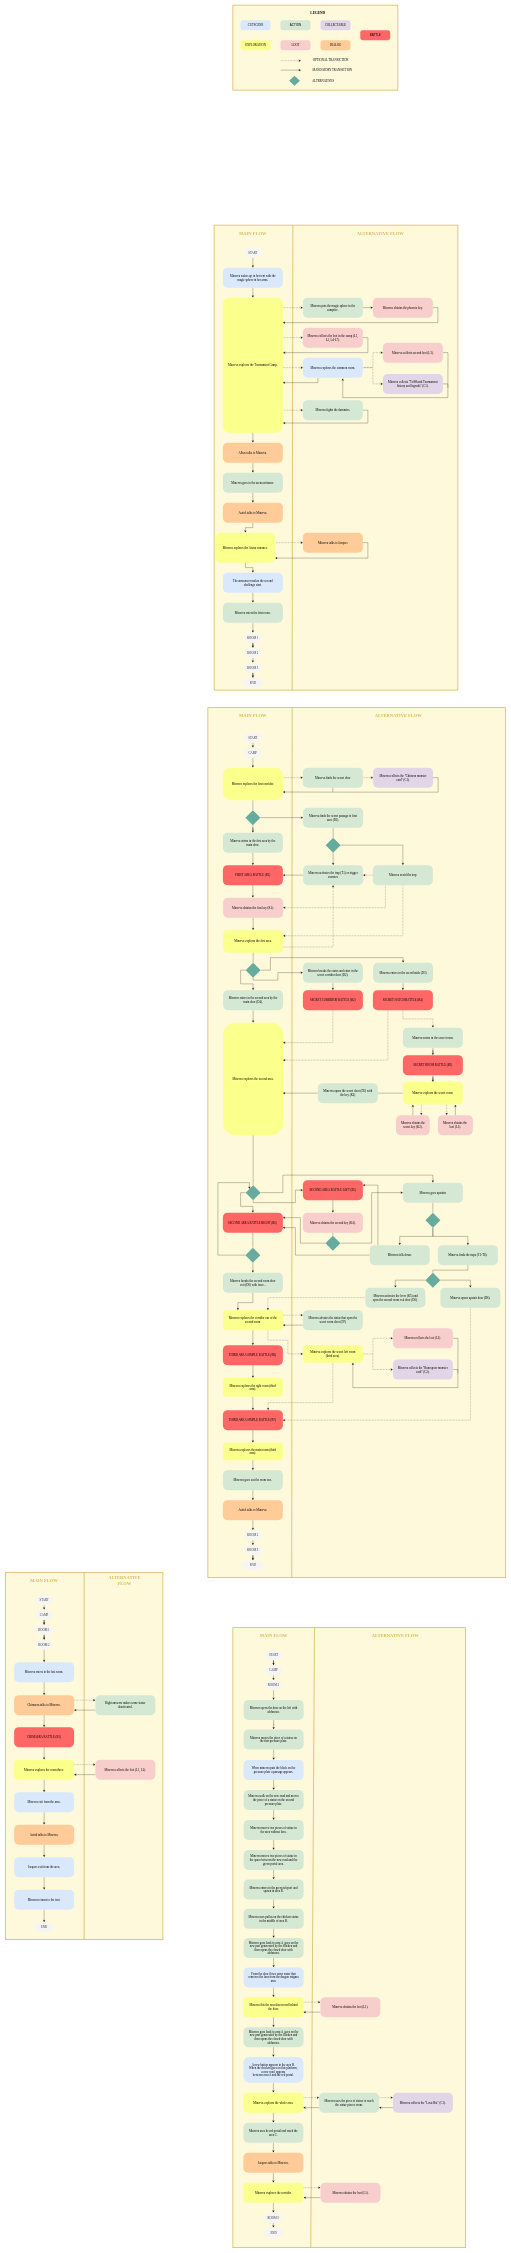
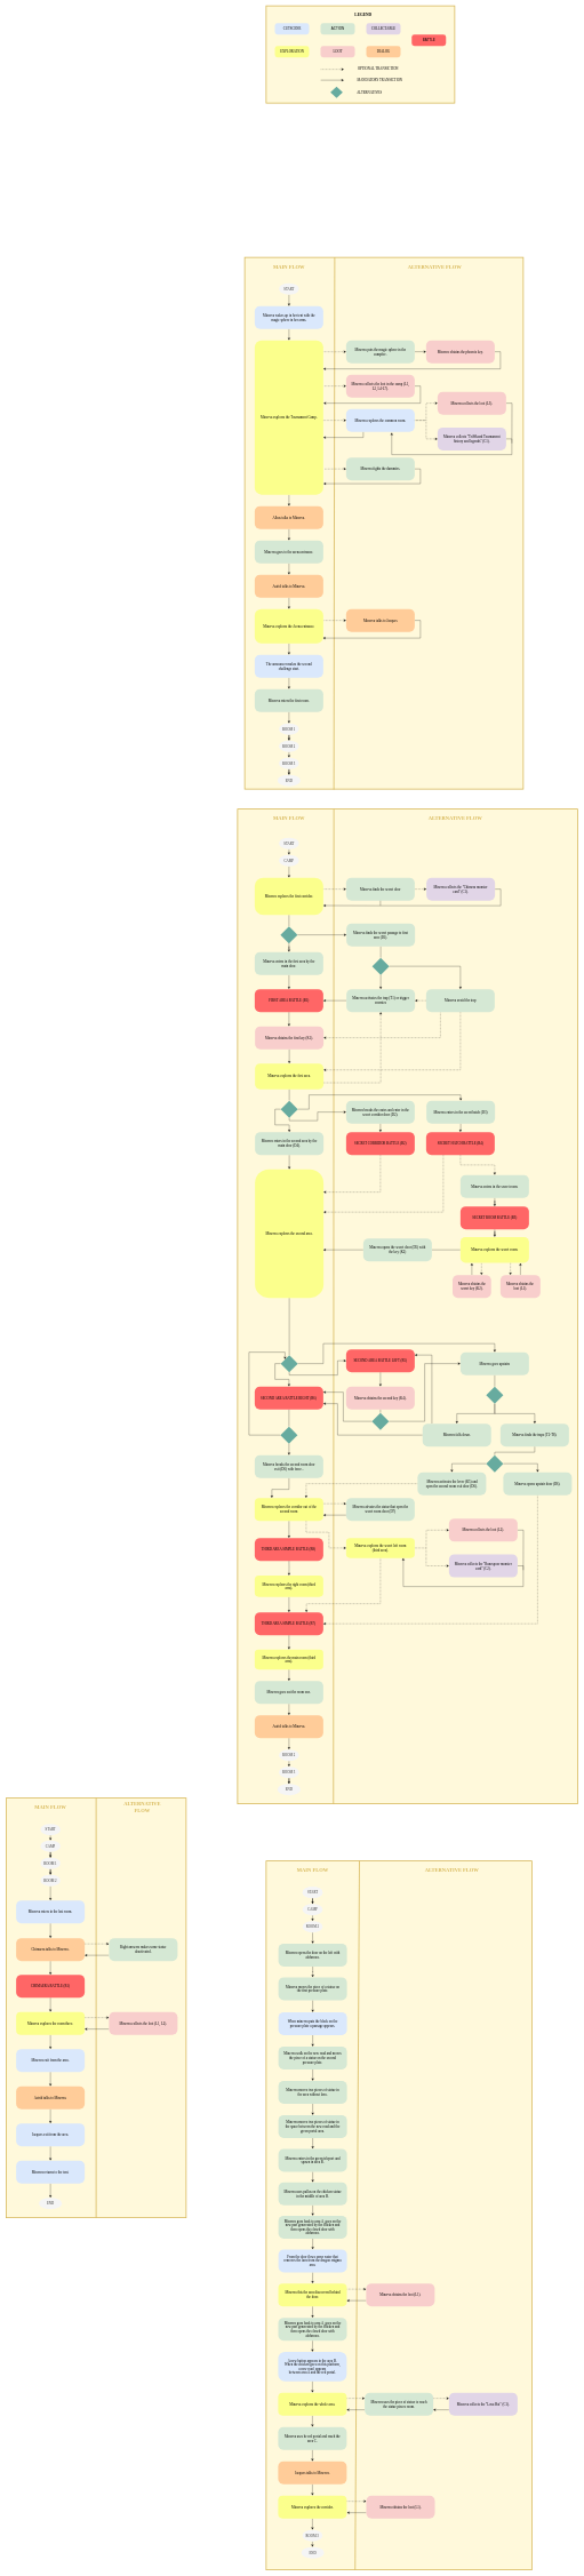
- <mxCell id="40" value="&lt;span style=&quot;font-family: &amp;#34;comfortaa&amp;#34;&quot;&gt;Minerva collects second loot (L3).&lt;/span&gt;" style="rounded=1;whiteSpace=wrap;html=1;fillColor=#f8cecc;arcSize=23;spacingTop=20;spacing=0;spacingLeft=20;spacingBottom=20;spacingRight=20;strokeColor=none;" parent="1" vertex="1"><mxGeometry x="1530" y="1370" width="240" height="80" as="geometry" /></mxCell>
+ <mxCell id="40" value="&lt;span style=&quot;font-family: &amp;#34;comfortaa&amp;#34;&quot;&gt;Minerva collects the loot (L3).&lt;/span&gt;" style="rounded=1;whiteSpace=wrap;html=1;fillColor=#f8cecc;arcSize=23;spacingTop=20;spacing=0;spacingLeft=20;spacingBottom=20;spacingRight=20;strokeColor=none;" parent="1" vertex="1"><mxGeometry x="1530" y="1370" width="240" height="80" as="geometry" /></mxCell>
- <mxCell id="55" value="&lt;font face=&quot;Comfortaa&quot; data-font-src=&quot;https://fonts.googleapis.com/css?family=Comfortaa&quot;&gt;Minerva explores the Arena entrance.&lt;/font&gt;" style="rounded=1;whiteSpace=wrap;html=1;arcSize=19;spacingTop=20;spacing=0;spacingLeft=20;spacingBottom=20;spacingRight=20;strokeColor=none;fillColor=#FBFF8C;" parent="1" vertex="1"><mxGeometry x="860" y="2130" width="240" height="120" as="geometry" /></mxCell>
+ <mxCell id="55" value="&lt;font face=&quot;Comfortaa&quot; data-font-src=&quot;https://fonts.googleapis.com/css?family=Comfortaa&quot;&gt;Minerva explores the Arena entrance.&lt;/font&gt;" style="rounded=1;whiteSpace=wrap;html=1;arcSize=19;spacingTop=20;spacing=0;spacingLeft=20;spacingBottom=20;spacingRight=20;strokeColor=none;fillColor=#FBFF8C;" parent="1" vertex="1"><mxGeometry x="890" y="2130" width="240" height="120" as="geometry" /></mxCell>
